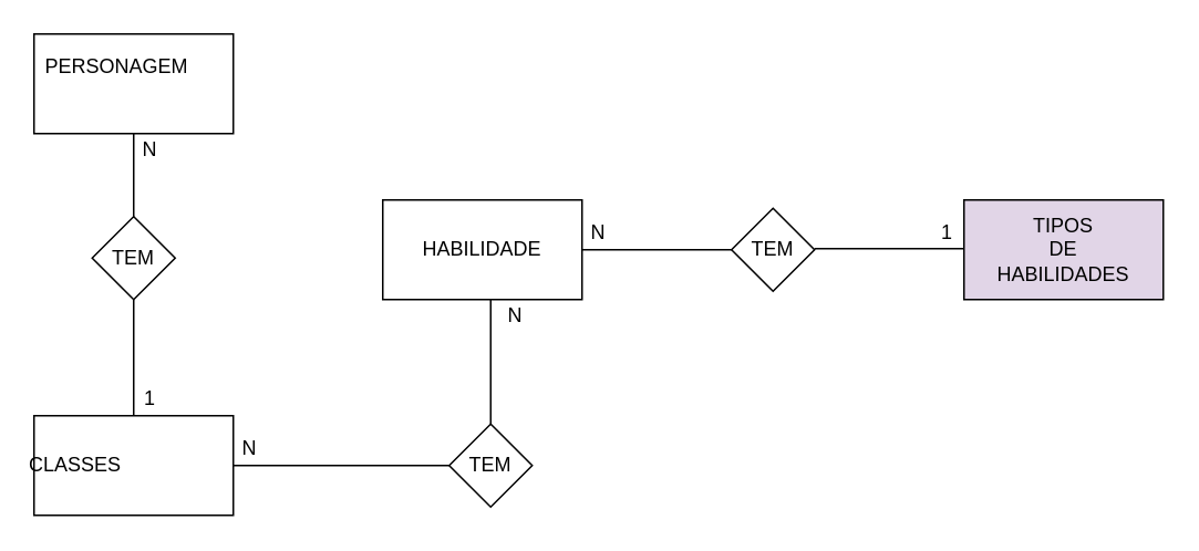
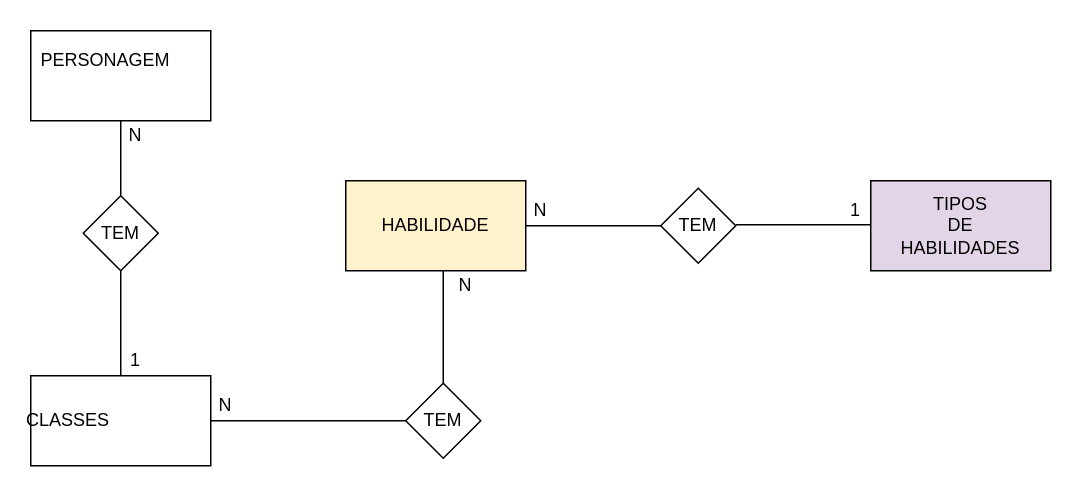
- <mxCell id="2" value="HABILIDADE" style="rounded=0;whiteSpace=wrap;html=1;" parent="1" vertex="1"><mxGeometry x="230" y="120" width="120" height="60" as="geometry" /></mxCell>
+ <mxCell id="2" value="HABILIDADE" style="rounded=0;whiteSpace=wrap;html=1;fillColor=#fff2cc;" parent="1" vertex="1"><mxGeometry x="230" y="120" width="120" height="60" as="geometry" /></mxCell>
